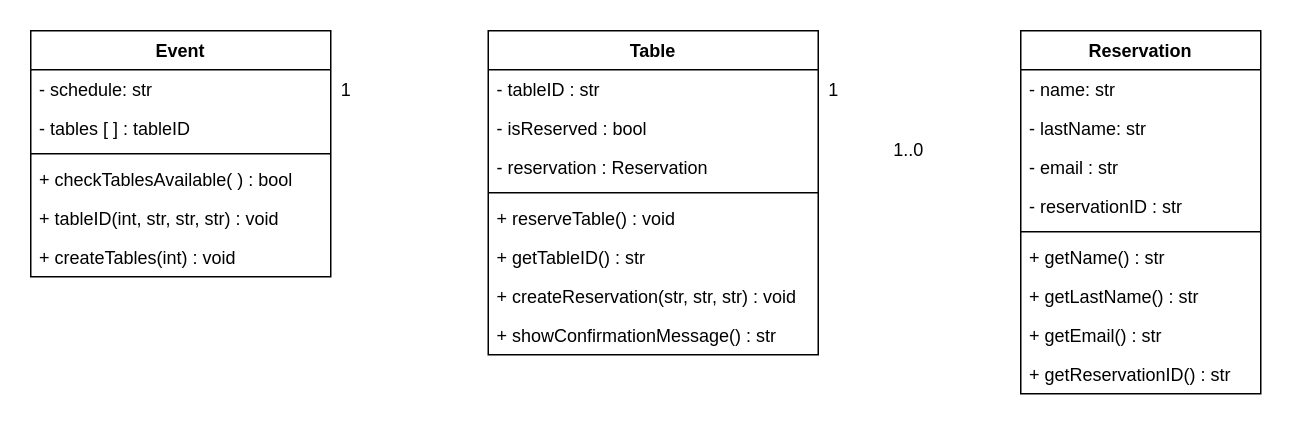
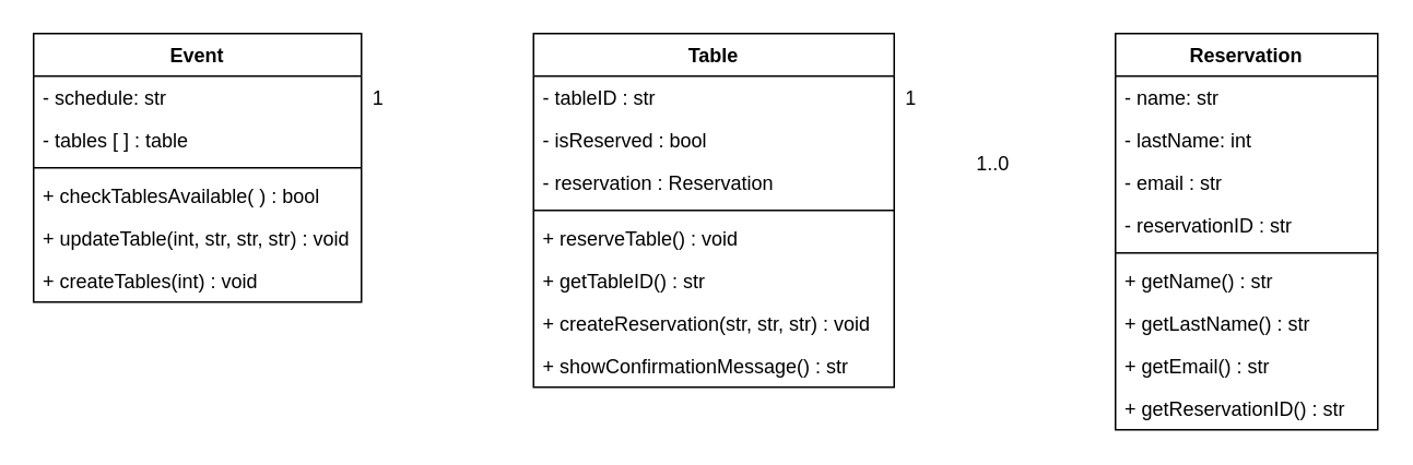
- <mxCell id="4" value="- tables [ ] : tableID" style="text;strokeColor=none;fillColor=none;align=left;verticalAlign=top;spacingLeft=4;spacingRight=4;overflow=hidden;rotatable=0;points=[[0,0.5],[1,0.5]];portConstraint=eastwest;" vertex="1" parent="2"><mxGeometry y="52" width="200" height="26" as="geometry" /></mxCell>
+ <mxCell id="4" value="- tables [ ] : table" style="text;strokeColor=none;fillColor=none;align=left;verticalAlign=top;spacingLeft=4;spacingRight=4;overflow=hidden;rotatable=0;points=[[0,0.5],[1,0.5]];portConstraint=eastwest;" vertex="1" parent="2"><mxGeometry y="52" width="200" height="26" as="geometry" /></mxCell>
- <mxCell id="20" value="- lastName: str" style="text;strokeColor=none;fillColor=none;align=left;verticalAlign=top;spacingLeft=4;spacingRight=4;overflow=hidden;rotatable=0;points=[[0,0.5],[1,0.5]];portConstraint=eastwest;" vertex="1" parent="18"><mxGeometry y="52" width="160" height="26" as="geometry" /></mxCell>
+ <mxCell id="20" value="- lastName: int" style="text;strokeColor=none;fillColor=none;align=left;verticalAlign=top;spacingLeft=4;spacingRight=4;overflow=hidden;rotatable=0;points=[[0,0.5],[1,0.5]];portConstraint=eastwest;" vertex="1" parent="18"><mxGeometry y="52" width="160" height="26" as="geometry" /></mxCell>
- <mxCell id="7" value="+ tableID(int, str, str, str) : void" style="text;strokeColor=none;fillColor=none;align=left;verticalAlign=top;spacingLeft=4;spacingRight=4;overflow=hidden;rotatable=0;points=[[0,0.5],[1,0.5]];portConstraint=eastwest;" vertex="1" parent="2"><mxGeometry y="112" width="200" height="26" as="geometry" /></mxCell>
+ <mxCell id="7" value="+ updateTable(int, str, str, str) : void" style="text;strokeColor=none;fillColor=none;align=left;verticalAlign=top;spacingLeft=4;spacingRight=4;overflow=hidden;rotatable=0;points=[[0,0.5],[1,0.5]];portConstraint=eastwest;" vertex="1" parent="2"><mxGeometry y="112" width="200" height="26" as="geometry" /></mxCell>
